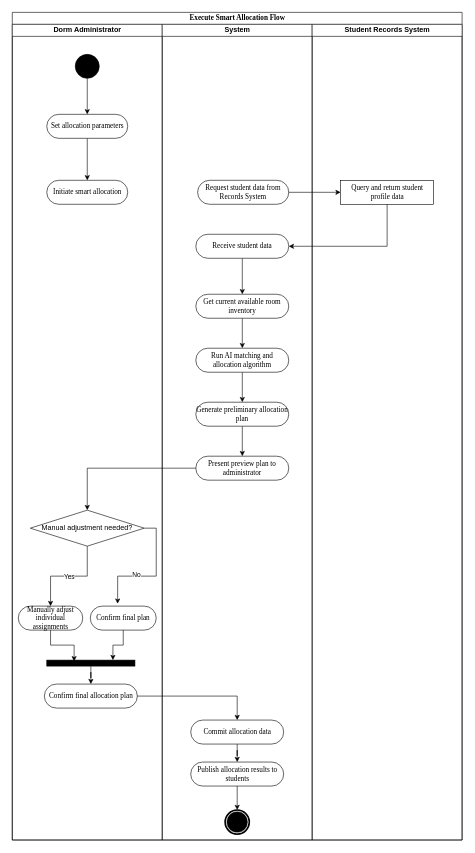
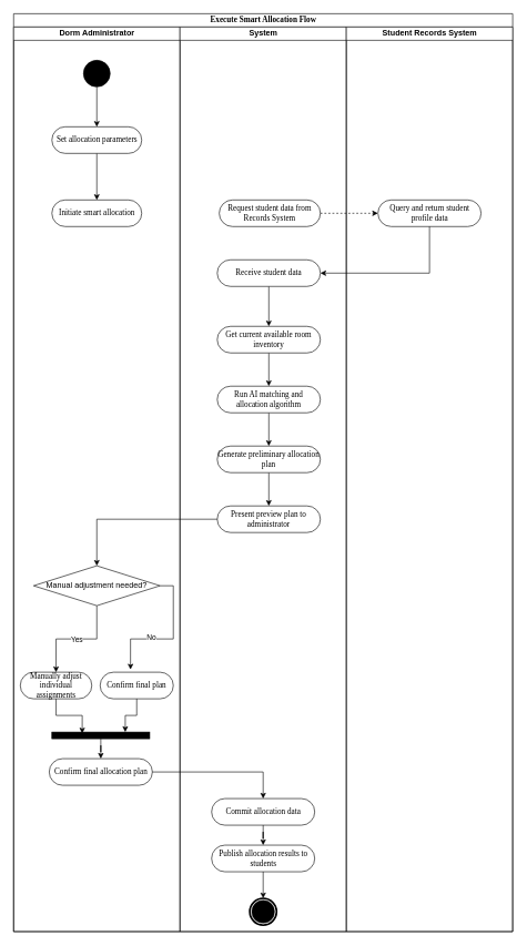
- <mxCell id="39" style="edgeStyle=orthogonalEdgeStyle;rounded=0;orthogonalLoop=1;jettySize=auto;html=1;" edge="1" parent="2" source="22" target="38"><mxGeometry relative="1" as="geometry" /></mxCell>
+ <mxCell id="39" style="edgeStyle=orthogonalEdgeStyle;rounded=0;orthogonalLoop=1;jettySize=auto;html=1;dashed=1;" edge="1" parent="2" source="22" target="38"><mxGeometry relative="1" as="geometry" /></mxCell>
- <mxCell id="38" value="Query and return student profile data" style="whiteSpace=wrap;html=1;shadow=0;comic=0;labelBackgroundColor=none;strokeWidth=1;fontFamily=Verdana;fontSize=12;align=center;arcSize=50;rounded=0;" vertex="1" parent="37"><mxGeometry x="47.5" y="260" width="155" height="40" as="geometry" /></mxCell>
+ <mxCell id="38" value="Query and return student profile data" style="rounded=1;whiteSpace=wrap;html=1;shadow=0;comic=0;labelBackgroundColor=none;strokeWidth=1;fontFamily=Verdana;fontSize=12;align=center;arcSize=50;" vertex="1" parent="37"><mxGeometry x="47.5" y="260" width="155" height="40" as="geometry" /></mxCell>
